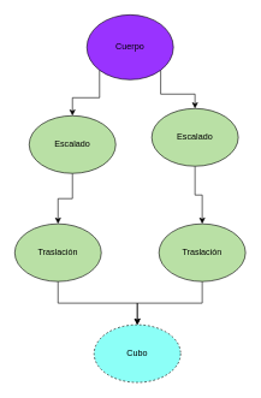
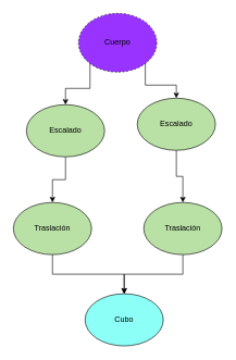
- <mxCell id="4" value="Cuerpo" style="ellipse;whiteSpace=wrap;html=1;fillColor=#9933FF;" vertex="1" parent="1"><mxGeometry x="120" y="20" width="120" height="90" as="geometry" /></mxCell>
+ <mxCell id="4" value="Cuerpo" style="ellipse;whiteSpace=wrap;html=1;fillColor=#9933FF;dashed=1;" vertex="1" parent="1"><mxGeometry x="120" y="20" width="120" height="90" as="geometry" /></mxCell>
- <mxCell id="13" value="Cubo" style="ellipse;whiteSpace=wrap;html=1;fillColor=#8CFFF7;dashed=1;" vertex="1" parent="1"><mxGeometry x="130" y="450" width="120" height="80" as="geometry" /></mxCell>
+ <mxCell id="13" value="Cubo" style="ellipse;whiteSpace=wrap;html=1;fillColor=#8CFFF7;" vertex="1" parent="1"><mxGeometry x="130" y="450" width="120" height="80" as="geometry" /></mxCell>
